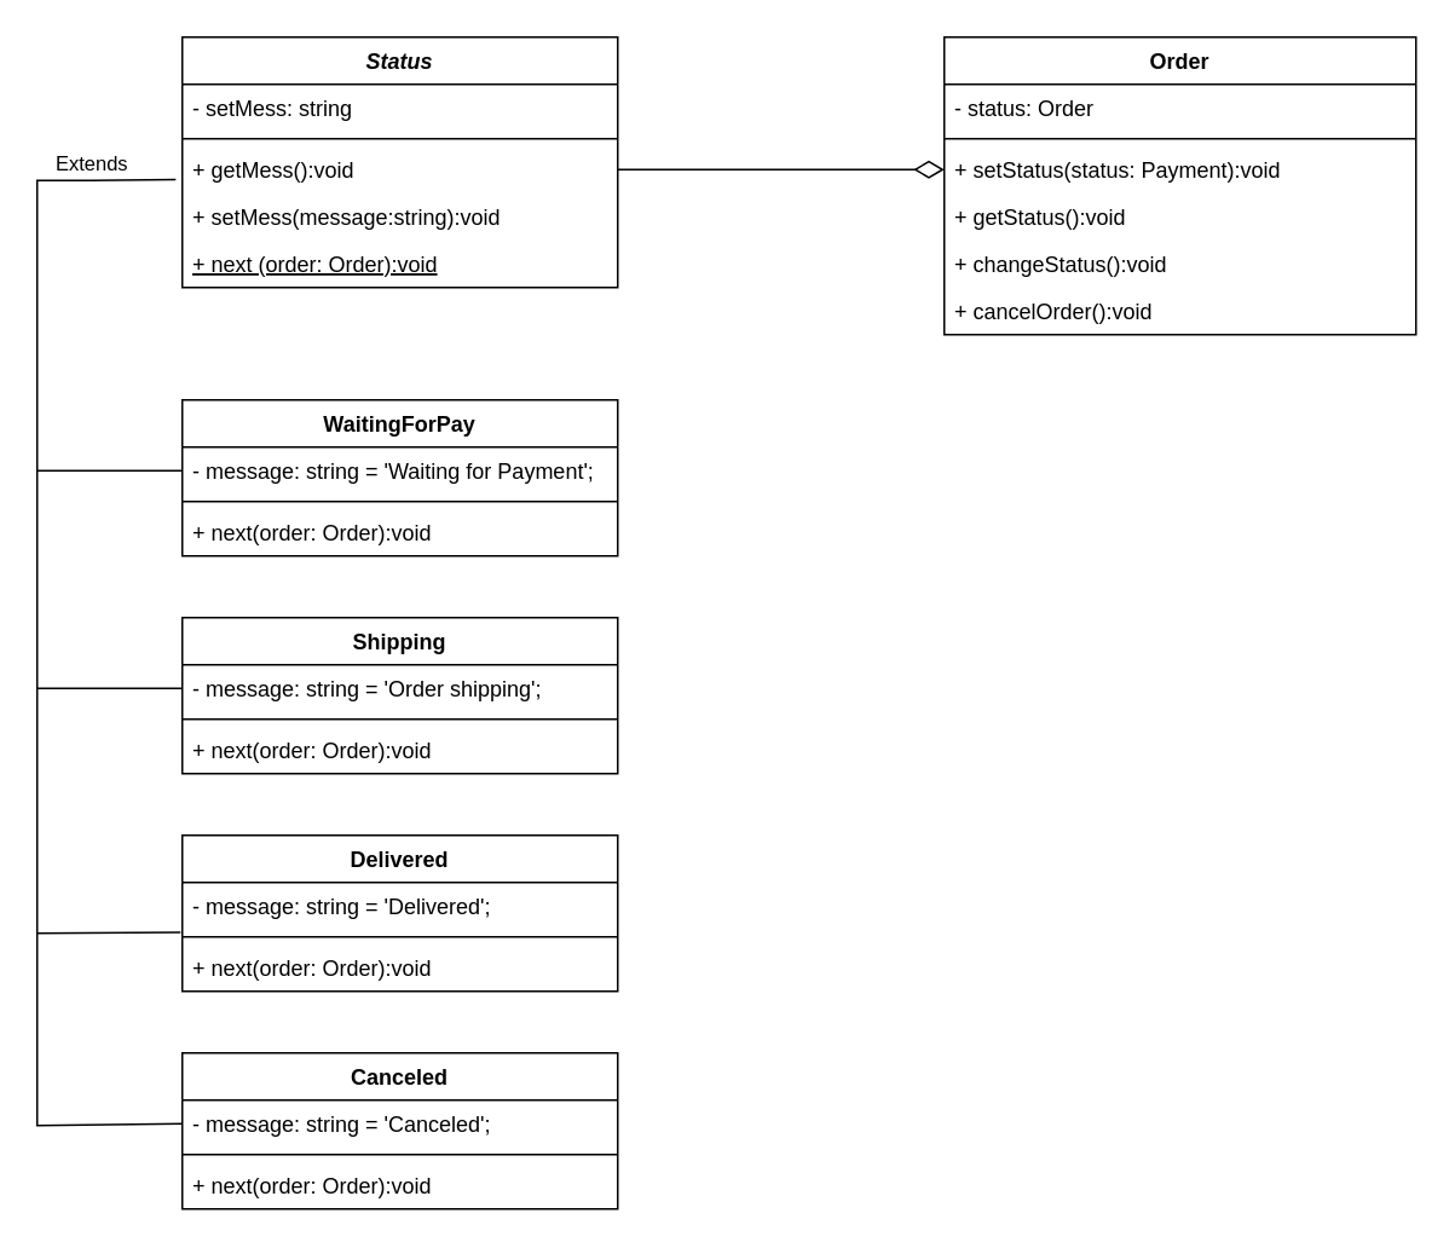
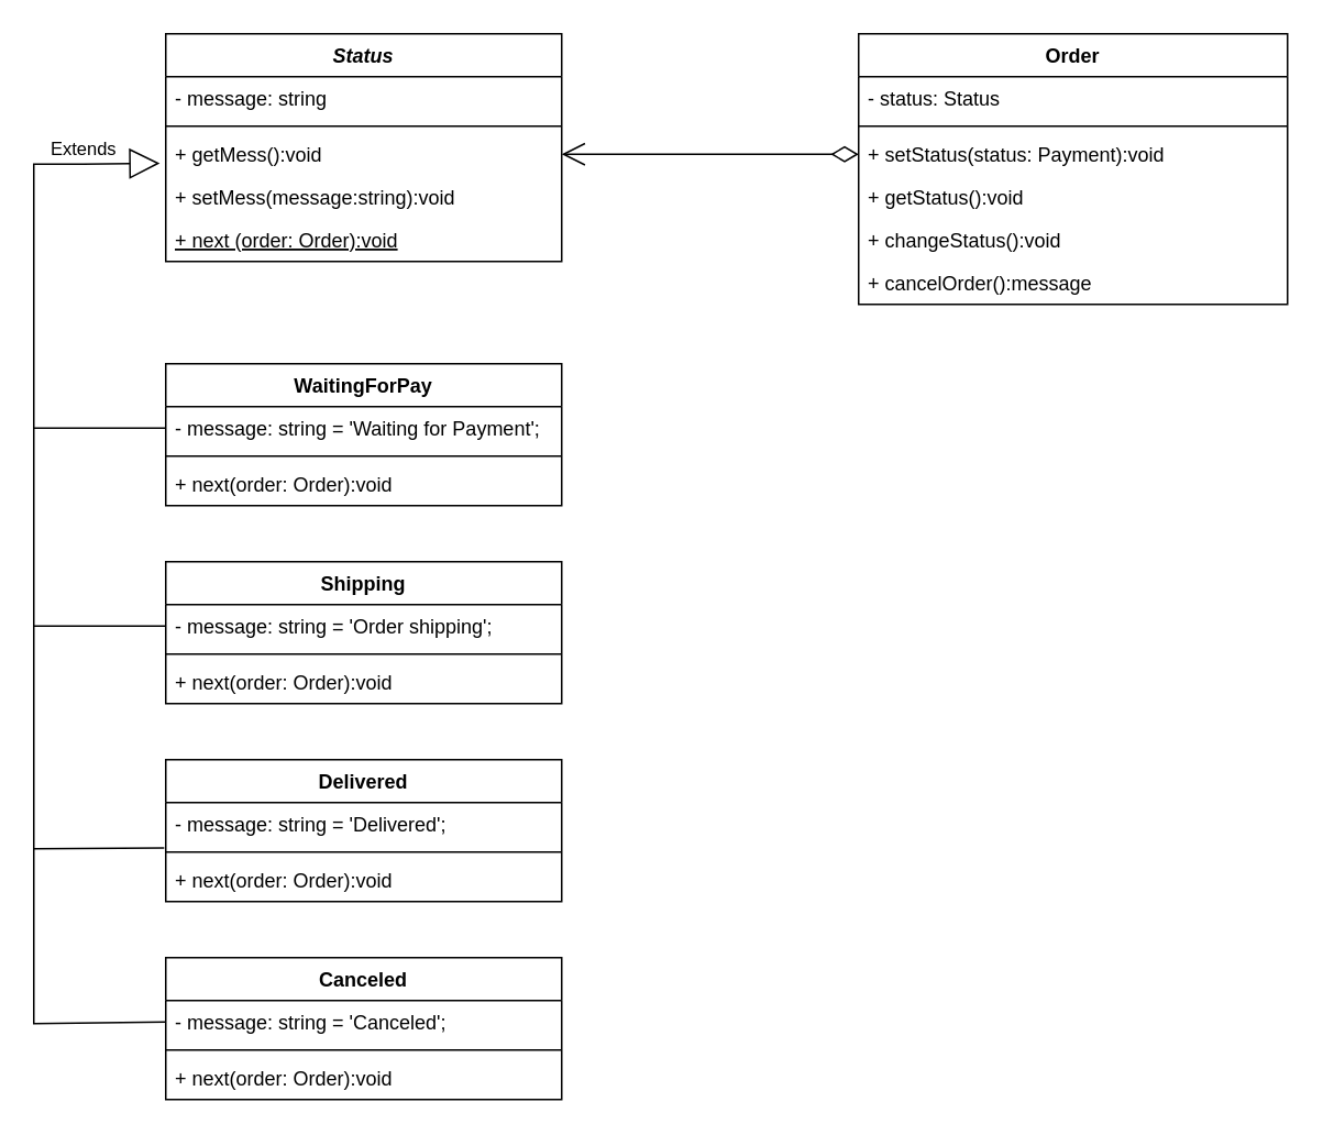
- <mxCell id="3" value="- setMess: string" style="text;strokeColor=none;fillColor=none;align=left;verticalAlign=top;spacingLeft=4;spacingRight=4;overflow=hidden;rotatable=0;points=[[0,0.5],[1,0.5]];portConstraint=eastwest;" vertex="1" parent="2"><mxGeometry y="26" width="240" height="26" as="geometry" /></mxCell>
+ <mxCell id="3" value="- message: string" style="text;strokeColor=none;fillColor=none;align=left;verticalAlign=top;spacingLeft=4;spacingRight=4;overflow=hidden;rotatable=0;points=[[0,0.5],[1,0.5]];portConstraint=eastwest;" vertex="1" parent="2"><mxGeometry y="26" width="240" height="26" as="geometry" /></mxCell>
- <mxCell id="9" value="- status: Order" style="text;strokeColor=none;fillColor=none;align=left;verticalAlign=top;spacingLeft=4;spacingRight=4;overflow=hidden;rotatable=0;points=[[0,0.5],[1,0.5]];portConstraint=eastwest;" vertex="1" parent="8"><mxGeometry y="26" width="260" height="26" as="geometry" /></mxCell>
+ <mxCell id="9" value="- status: Status" style="text;strokeColor=none;fillColor=none;align=left;verticalAlign=top;spacingLeft=4;spacingRight=4;overflow=hidden;rotatable=0;points=[[0,0.5],[1,0.5]];portConstraint=eastwest;" vertex="1" parent="8"><mxGeometry y="26" width="260" height="26" as="geometry" /></mxCell>
- <mxCell id="31" value="" style="endArrow=none;html=1;endSize=12;startArrow=diamondThin;startSize=14;startFill=0;edgeStyle=orthogonalEdgeStyle;align=left;verticalAlign=bottom;rounded=0;exitX=0;exitY=0.5;exitDx=0;exitDy=0;entryX=1;entryY=0.5;entryDx=0;entryDy=0;" edge="1" parent="1" source="11" target="5"><mxGeometry x="-1" y="3" relative="1" as="geometry"><mxPoint x="360" y="80" as="sourcePoint" /><mxPoint x="410" y="140" as="targetPoint" /></mxGeometry></mxCell>
+ <mxCell id="31" value="" style="endArrow=open;html=1;endSize=12;startArrow=diamondThin;startSize=14;startFill=0;edgeStyle=orthogonalEdgeStyle;align=left;verticalAlign=bottom;rounded=0;exitX=0;exitY=0.5;exitDx=0;exitDy=0;entryX=1;entryY=0.5;entryDx=0;entryDy=0;" edge="1" parent="1" source="11" target="5"><mxGeometry x="-1" y="3" relative="1" as="geometry"><mxPoint x="360" y="80" as="sourcePoint" /><mxPoint x="410" y="140" as="targetPoint" /></mxGeometry></mxCell>
- <mxCell id="32" value="Extends" style="endArrow=none;endSize=16;endFill=0;html=1;rounded=0;entryX=-0.015;entryY=0.712;entryDx=0;entryDy=0;entryPerimeter=0;exitX=0;exitY=0.5;exitDx=0;exitDy=0;" edge="1" parent="1" source="28" target="5"><mxGeometry x="0.863" y="9" width="160" relative="1" as="geometry"><mxPoint x="230" y="360" as="sourcePoint" /><mxPoint x="390" y="360" as="targetPoint" /><Array as="points"><mxPoint x="20" y="620" /><mxPoint x="20" y="99" /><mxPoint x="50" y="99" /></Array><mxPoint as="offset" /></mxGeometry></mxCell>
+ <mxCell id="32" value="Extends" style="endArrow=block;endSize=16;endFill=0;html=1;rounded=0;entryX=-0.015;entryY=0.712;entryDx=0;entryDy=0;entryPerimeter=0;exitX=0;exitY=0.5;exitDx=0;exitDy=0;" edge="1" parent="1" source="28" target="5"><mxGeometry x="0.863" y="9" width="160" relative="1" as="geometry"><mxPoint x="230" y="360" as="sourcePoint" /><mxPoint x="390" y="360" as="targetPoint" /><Array as="points"><mxPoint x="20" y="620" /><mxPoint x="20" y="99" /><mxPoint x="50" y="99" /></Array><mxPoint as="offset" /></mxGeometry></mxCell>
- <mxCell id="14" value="+ cancelOrder():void" style="text;strokeColor=none;fillColor=none;align=left;verticalAlign=top;spacingLeft=4;spacingRight=4;overflow=hidden;rotatable=0;points=[[0,0.5],[1,0.5]];portConstraint=eastwest;" vertex="1" parent="8"><mxGeometry y="138" width="260" height="26" as="geometry" /></mxCell>
+ <mxCell id="14" value="+ cancelOrder():message" style="text;strokeColor=none;fillColor=none;align=left;verticalAlign=top;spacingLeft=4;spacingRight=4;overflow=hidden;rotatable=0;points=[[0,0.5],[1,0.5]];portConstraint=eastwest;" vertex="1" parent="8"><mxGeometry y="138" width="260" height="26" as="geometry" /></mxCell>
